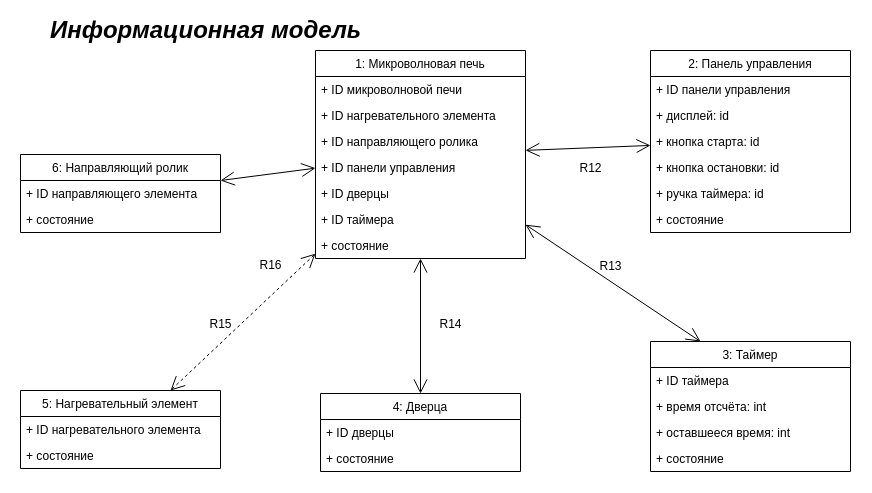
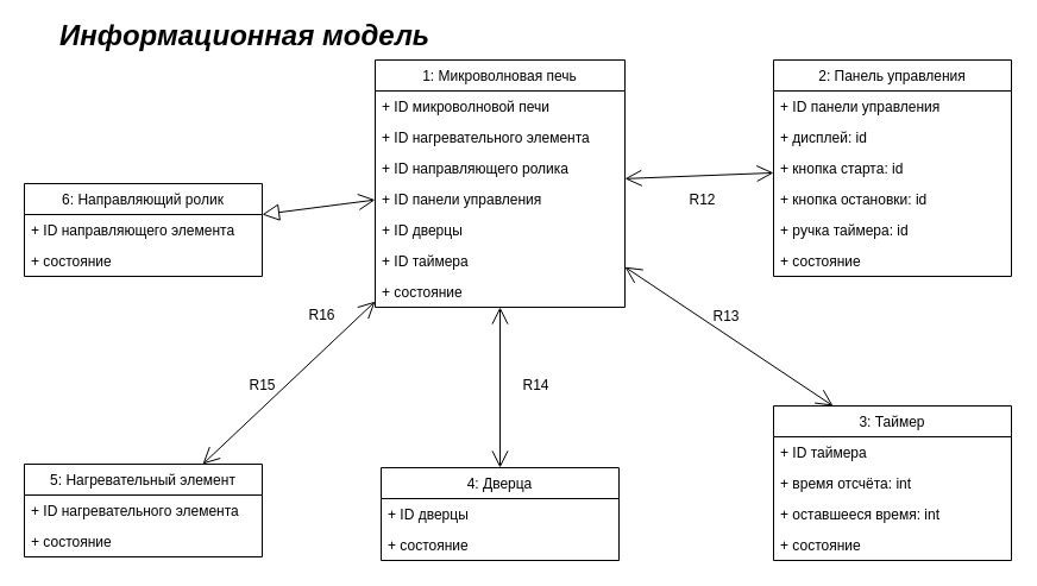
- <mxCell id="40" value="" style="endArrow=open;endFill=0;endSize=12;fontSize=12;startArrow=open;startFill=0;targetPerimeterSpacing=0;sourcePerimeterSpacing=0;strokeWidth=1;startSize=12;html=1;labelBackgroundColor=none;" edge="1" parent="1" source="3" target="14"><mxGeometry width="160" relative="1" as="geometry"><mxPoint x="325" y="263.12" as="sourcePoint" /><mxPoint x="180" y="400" as="targetPoint" /></mxGeometry></mxCell>
+ <mxCell id="40" value="" style="endArrow=block;endFill=0;endSize=12;fontSize=12;startArrow=open;startFill=0;targetPerimeterSpacing=0;sourcePerimeterSpacing=0;strokeWidth=1;startSize=12;html=1;labelBackgroundColor=none;" edge="1" parent="1" source="3" target="14"><mxGeometry width="160" relative="1" as="geometry"><mxPoint x="325" y="263.12" as="sourcePoint" /><mxPoint x="180" y="400" as="targetPoint" /></mxGeometry></mxCell>
- <mxCell id="38" value="" style="endArrow=open;endFill=0;endSize=12;fontSize=12;entryX=0.75;entryY=0;entryDx=0;entryDy=0;startArrow=open;startFill=0;targetPerimeterSpacing=0;sourcePerimeterSpacing=0;strokeWidth=1;startSize=12;html=1;labelBackgroundColor=none;dashed=1;" edge="1" parent="1" source="3" target="11"><mxGeometry width="160" relative="1" as="geometry"><mxPoint x="524.921" y="268" as="sourcePoint" /><mxPoint x="660" y="416" as="targetPoint" /></mxGeometry></mxCell>
+ <mxCell id="38" value="" style="endArrow=open;endFill=0;endSize=12;fontSize=12;entryX=0.75;entryY=0;entryDx=0;entryDy=0;startArrow=open;startFill=0;targetPerimeterSpacing=0;sourcePerimeterSpacing=0;strokeWidth=1;startSize=12;html=1;labelBackgroundColor=none;" edge="1" parent="1" source="3" target="11"><mxGeometry width="160" relative="1" as="geometry"><mxPoint x="524.921" y="268" as="sourcePoint" /><mxPoint x="660" y="416" as="targetPoint" /></mxGeometry></mxCell>
